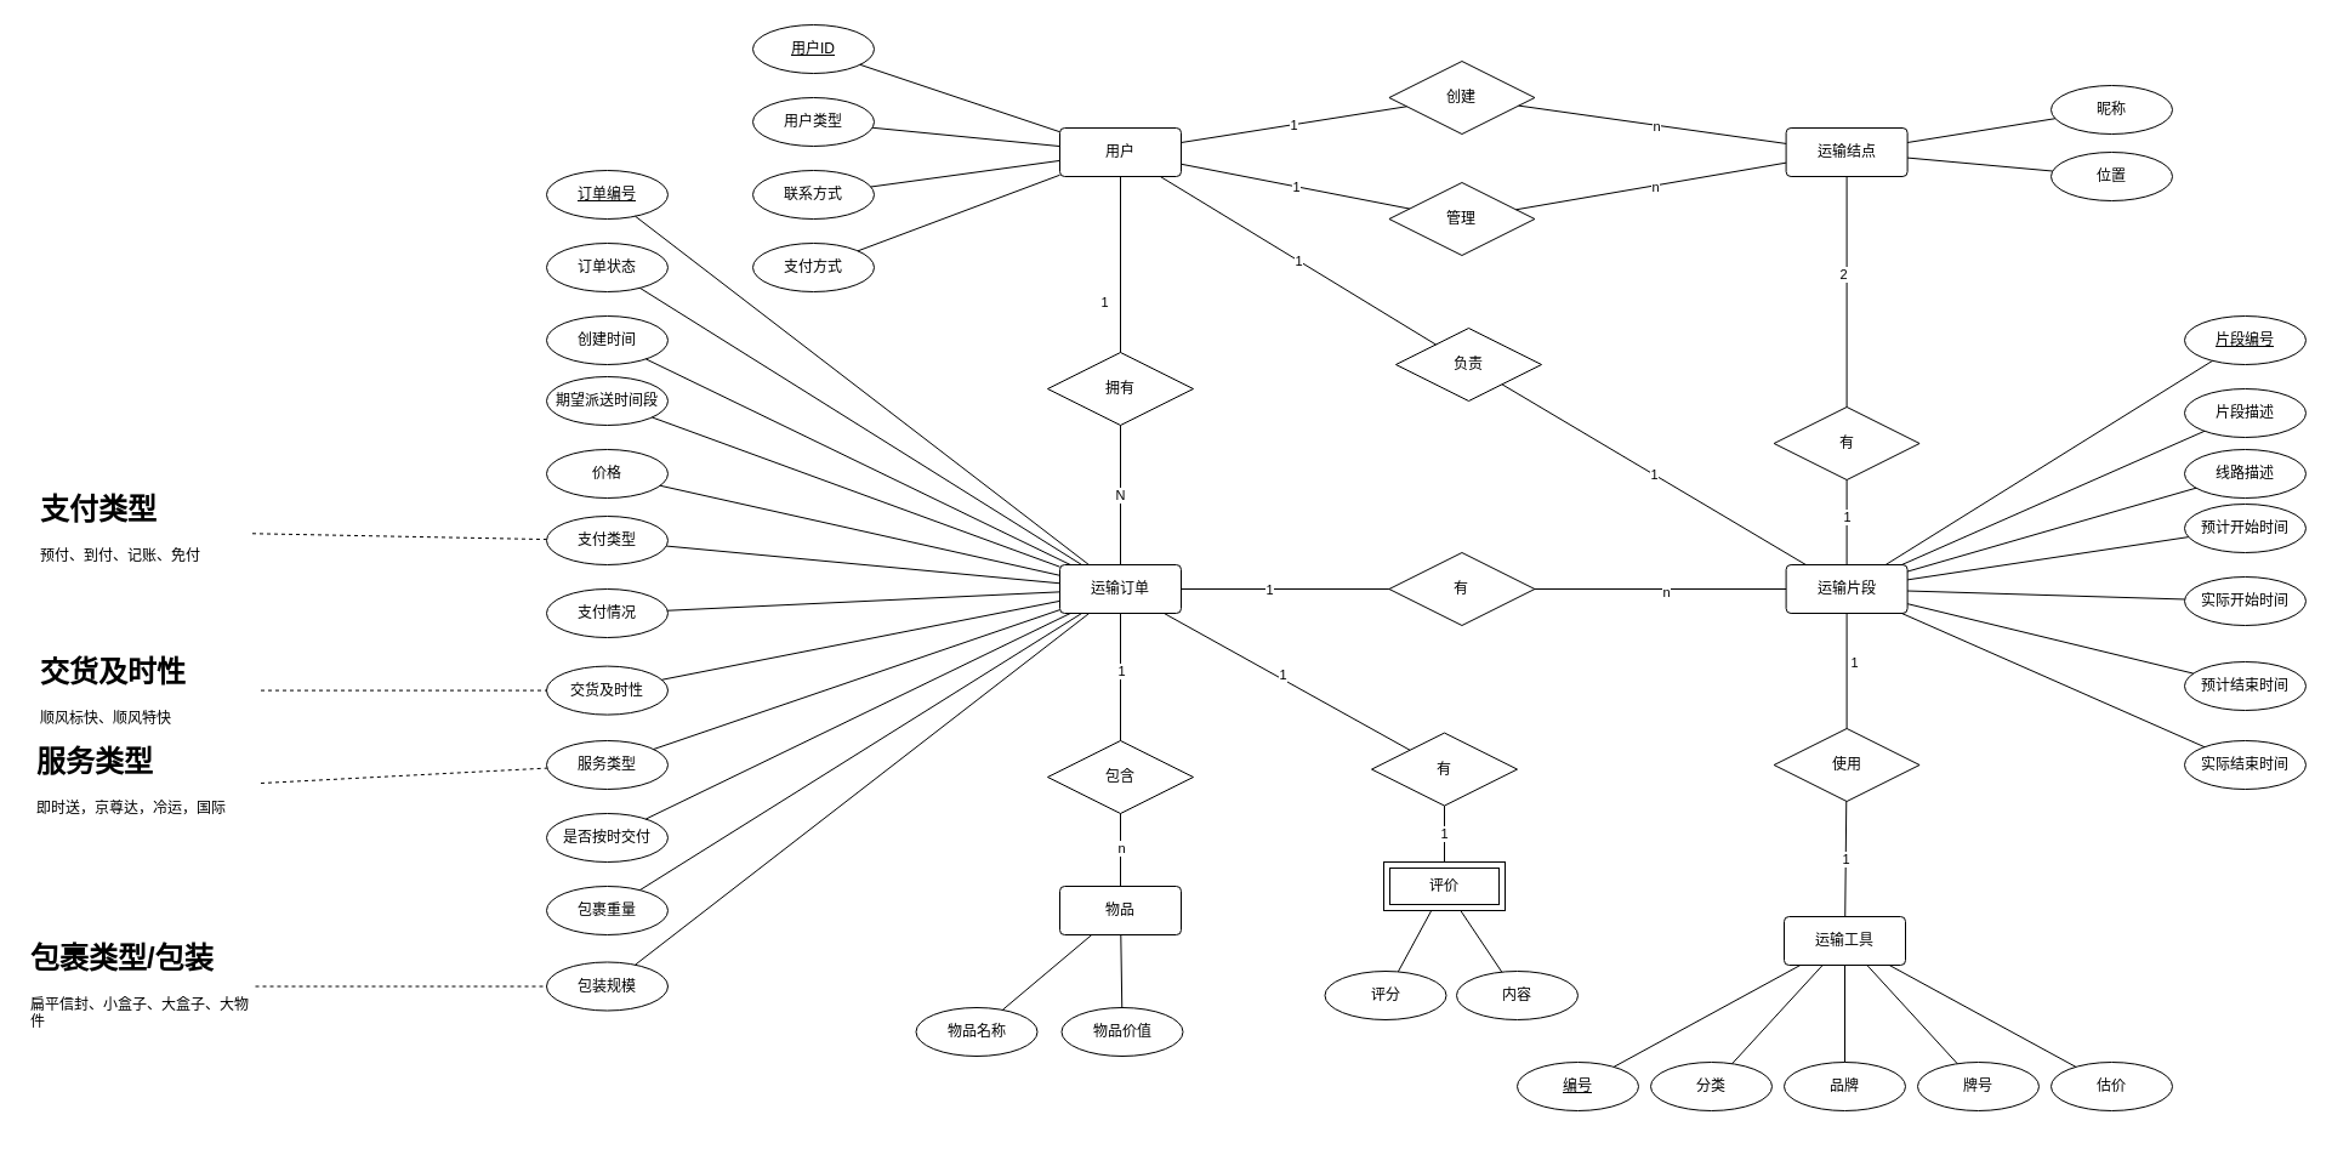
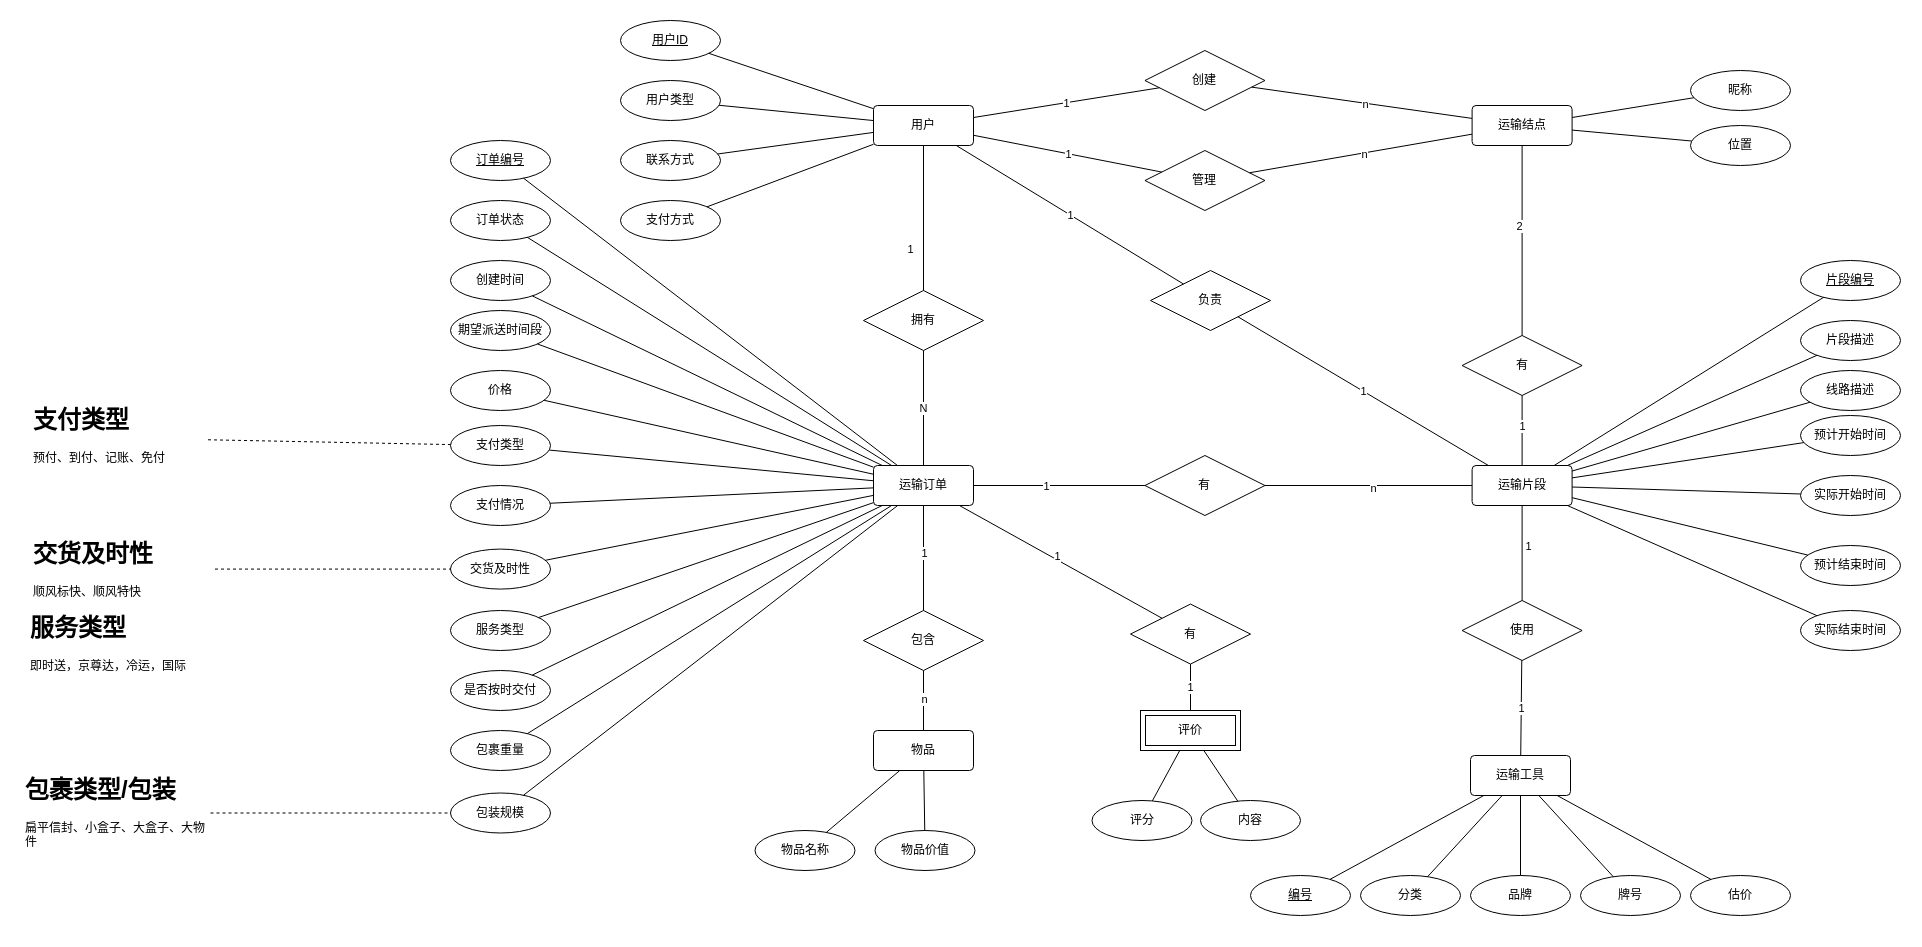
- <mxCell id="108" value="" style="endArrow=none;dashed=1;html=1;" parent="1" source="107" target="105" edge="1"><mxGeometry width="50" height="50" relative="1" as="geometry"><mxPoint x="217.5" y="683.854" as="sourcePoint" /><mxPoint x="259" y="809.39" as="targetPoint" /></mxGeometry></mxCell>
